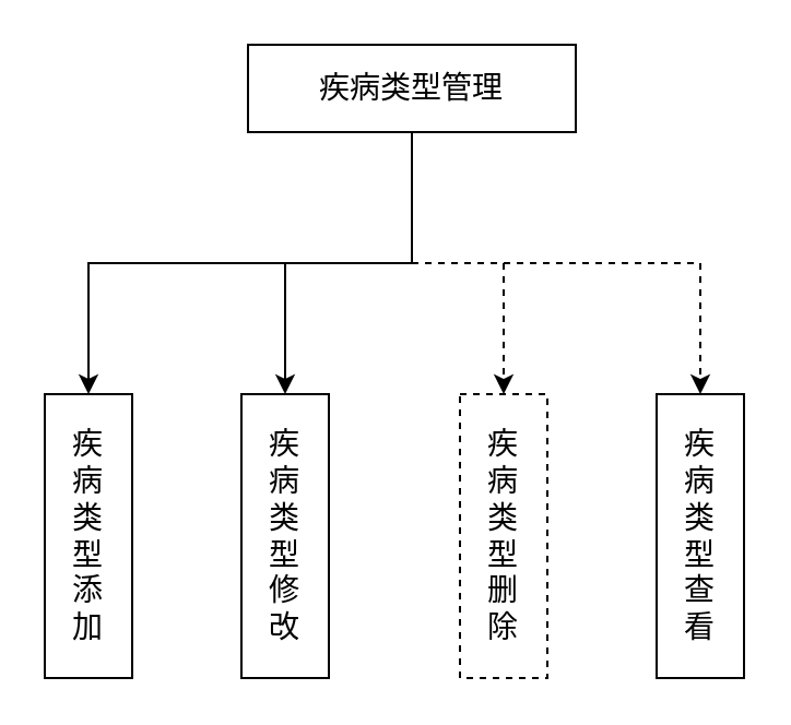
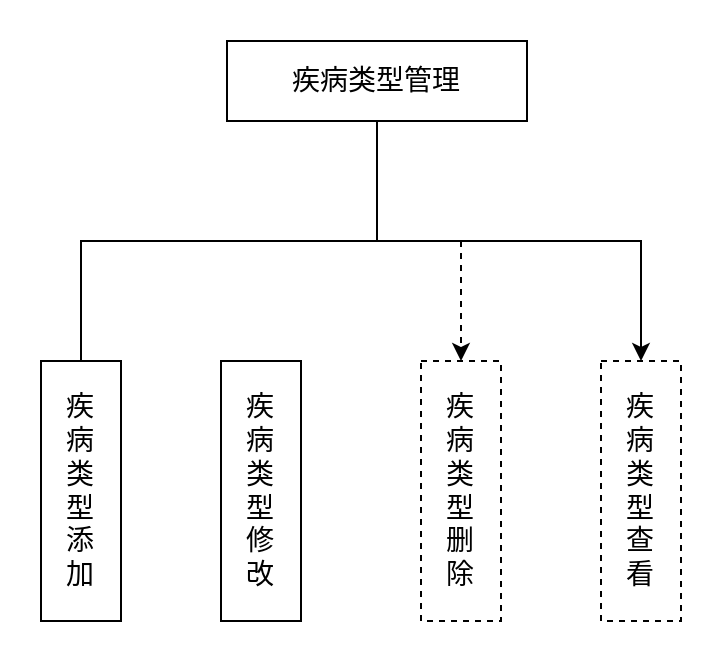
- <mxCell id="3" style="edgeStyle=elbowEdgeStyle;rounded=0;orthogonalLoop=1;jettySize=auto;elbow=vertical;html=1;exitX=0.5;exitY=1;exitDx=0;exitDy=0;entryX=0.5;entryY=0;entryDx=0;entryDy=0;dashed=1;" parent="1" source="6" target="10" edge="1"><mxGeometry relative="1" as="geometry" /></mxCell>
+ <mxCell id="3" style="edgeStyle=elbowEdgeStyle;rounded=0;orthogonalLoop=1;jettySize=auto;elbow=vertical;html=1;exitX=0.5;exitY=1;exitDx=0;exitDy=0;entryX=0.5;entryY=0;entryDx=0;entryDy=0;" parent="1" source="6" target="10" edge="1"><mxGeometry relative="1" as="geometry" /></mxCell>
- <mxCell id="4" style="edgeStyle=elbowEdgeStyle;rounded=0;orthogonalLoop=1;jettySize=auto;elbow=vertical;html=1;exitX=0.5;exitY=1;exitDx=0;exitDy=0;entryX=0.5;entryY=0;entryDx=0;entryDy=0;" parent="1" source="6" target="8" edge="1"><mxGeometry relative="1" as="geometry" /></mxCell>
- <mxCell id="2" style="edgeStyle=elbowEdgeStyle;rounded=0;orthogonalLoop=1;jettySize=auto;elbow=vertical;html=1;exitX=0.5;exitY=1;exitDx=0;exitDy=0;entryX=0.5;entryY=0;entryDx=0;entryDy=0;" parent="1" source="6" target="7" edge="1"><mxGeometry relative="1" as="geometry" /></mxCell>
+ <mxCell id="2" style="edgeStyle=elbowEdgeStyle;rounded=0;orthogonalLoop=1;jettySize=auto;elbow=vertical;html=1;exitX=0.5;exitY=1;exitDx=0;exitDy=0;entryX=0.5;entryY=0;entryDx=0;entryDy=0;endArrow=none;" parent="1" source="6" target="7" edge="1"><mxGeometry relative="1" as="geometry" /></mxCell>
- <mxCell id="10" value="&lt;font style=&quot;font-size: 14px&quot;&gt;&lt;font&gt;疾&lt;br&gt;病&lt;br&gt;类&lt;br&gt;型&lt;br&gt;查&lt;br&gt;&lt;/font&gt;看&lt;/font&gt;&lt;br&gt;" style="rounded=0;whiteSpace=wrap;html=1;" parent="1" vertex="1"><mxGeometry x="300" y="180" width="40" height="130" as="geometry" /></mxCell>
+ <mxCell id="10" value="&lt;font style=&quot;font-size: 14px&quot;&gt;&lt;font&gt;疾&lt;br&gt;病&lt;br&gt;类&lt;br&gt;型&lt;br&gt;查&lt;br&gt;&lt;/font&gt;看&lt;/font&gt;&lt;br&gt;" style="rounded=0;whiteSpace=wrap;html=1;dashed=1;" parent="1" vertex="1"><mxGeometry x="300" y="180" width="40" height="130" as="geometry" /></mxCell>
